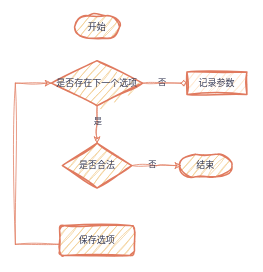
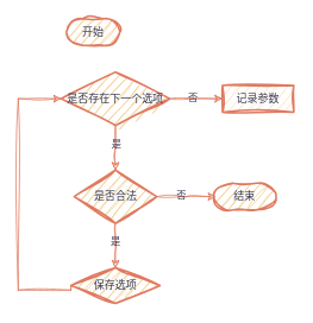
- <mxCell id="2" value="开始" style="strokeWidth=2;html=1;shape=mxgraph.flowchart.terminator;whiteSpace=wrap;labelBackgroundColor=none;fillColor=#F2CC8F;strokeColor=#E07A5F;fontColor=#393C56;sketch=1;curveFitting=1;jiggle=2;" parent="1" vertex="1"><mxGeometry x="99" y="20" width="60" height="30" as="geometry" /></mxCell>
+ <mxCell id="2" value="开始" style="strokeWidth=2;html=1;shape=mxgraph.flowchart.terminator;whiteSpace=wrap;labelBackgroundColor=none;fillColor=#F2CC8F;strokeColor=#E07A5F;fontColor=#393C56;sketch=1;curveFitting=1;jiggle=2;" parent="1" vertex="1"><mxGeometry x="74" y="20" width="60" height="30" as="geometry" /></mxCell>
- <mxCell id="5" value="" style="edgeStyle=orthogonalEdgeStyle;rounded=0;orthogonalLoop=1;jettySize=auto;html=1;labelBackgroundColor=none;strokeColor=#E07A5F;fontColor=default;sketch=1;curveFitting=1;jiggle=2;endArrow=diamond;" parent="1" source="7" target="13" edge="1"><mxGeometry relative="1" as="geometry" /></mxCell>
+ <mxCell id="5" value="" style="edgeStyle=orthogonalEdgeStyle;rounded=0;orthogonalLoop=1;jettySize=auto;html=1;labelBackgroundColor=none;strokeColor=#E07A5F;fontColor=default;sketch=1;curveFitting=1;jiggle=2;" parent="1" source="7" target="13" edge="1"><mxGeometry relative="1" as="geometry" /></mxCell>
+ <mxCell id="8" value="" style="edgeStyle=orthogonalEdgeStyle;rounded=0;orthogonalLoop=1;jettySize=auto;html=1;labelBackgroundColor=none;strokeColor=#E07A5F;fontColor=default;sketch=1;curveFitting=1;jiggle=2;" parent="1" source="12" target="15" edge="1"><mxGeometry relative="1" as="geometry" /></mxCell>
+ <mxCell id="9" value="是" style="edgeLabel;html=1;align=center;verticalAlign=middle;resizable=0;points=[];labelBackgroundColor=none;fontColor=#393C56;sketch=1;curveFitting=1;jiggle=2;" parent="8" vertex="1" connectable="0"><mxGeometry x="-0.192" y="-1" relative="1" as="geometry"><mxPoint as="offset" /></mxGeometry></mxCell>
- <mxCell id="15" value="保存选项" style="rounded=1;whiteSpace=wrap;html=1;strokeWidth=2;labelBackgroundColor=none;fillColor=#F2CC8F;strokeColor=#E07A5F;fontColor=#393C56;sketch=1;curveFitting=1;jiggle=2;" parent="1" vertex="1"><mxGeometry x="79" y="300" width="100" height="40" as="geometry" /></mxCell>
+ <mxCell id="15" value="保存选项" style="rhombus;whiteSpace=wrap;html=1;strokeWidth=2;labelBackgroundColor=none;fillColor=#F2CC8F;strokeColor=#E07A5F;fontColor=#393C56;sketch=1;curveFitting=1;jiggle=2;" parent="1" vertex="1"><mxGeometry x="79" y="300" width="100" height="40" as="geometry" /></mxCell>
